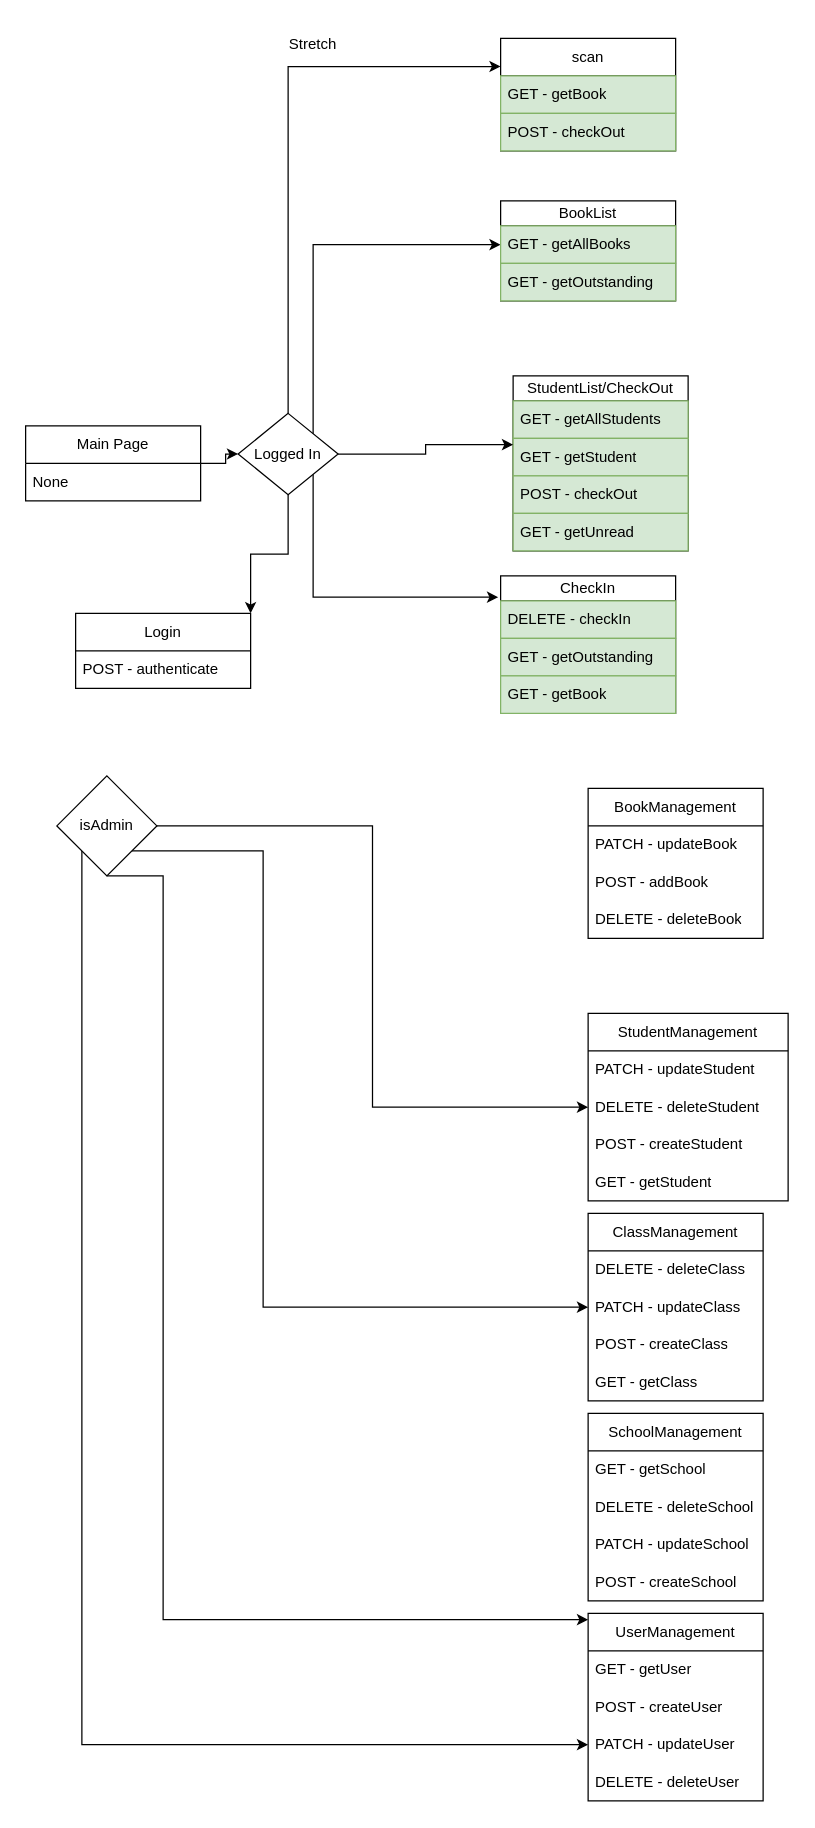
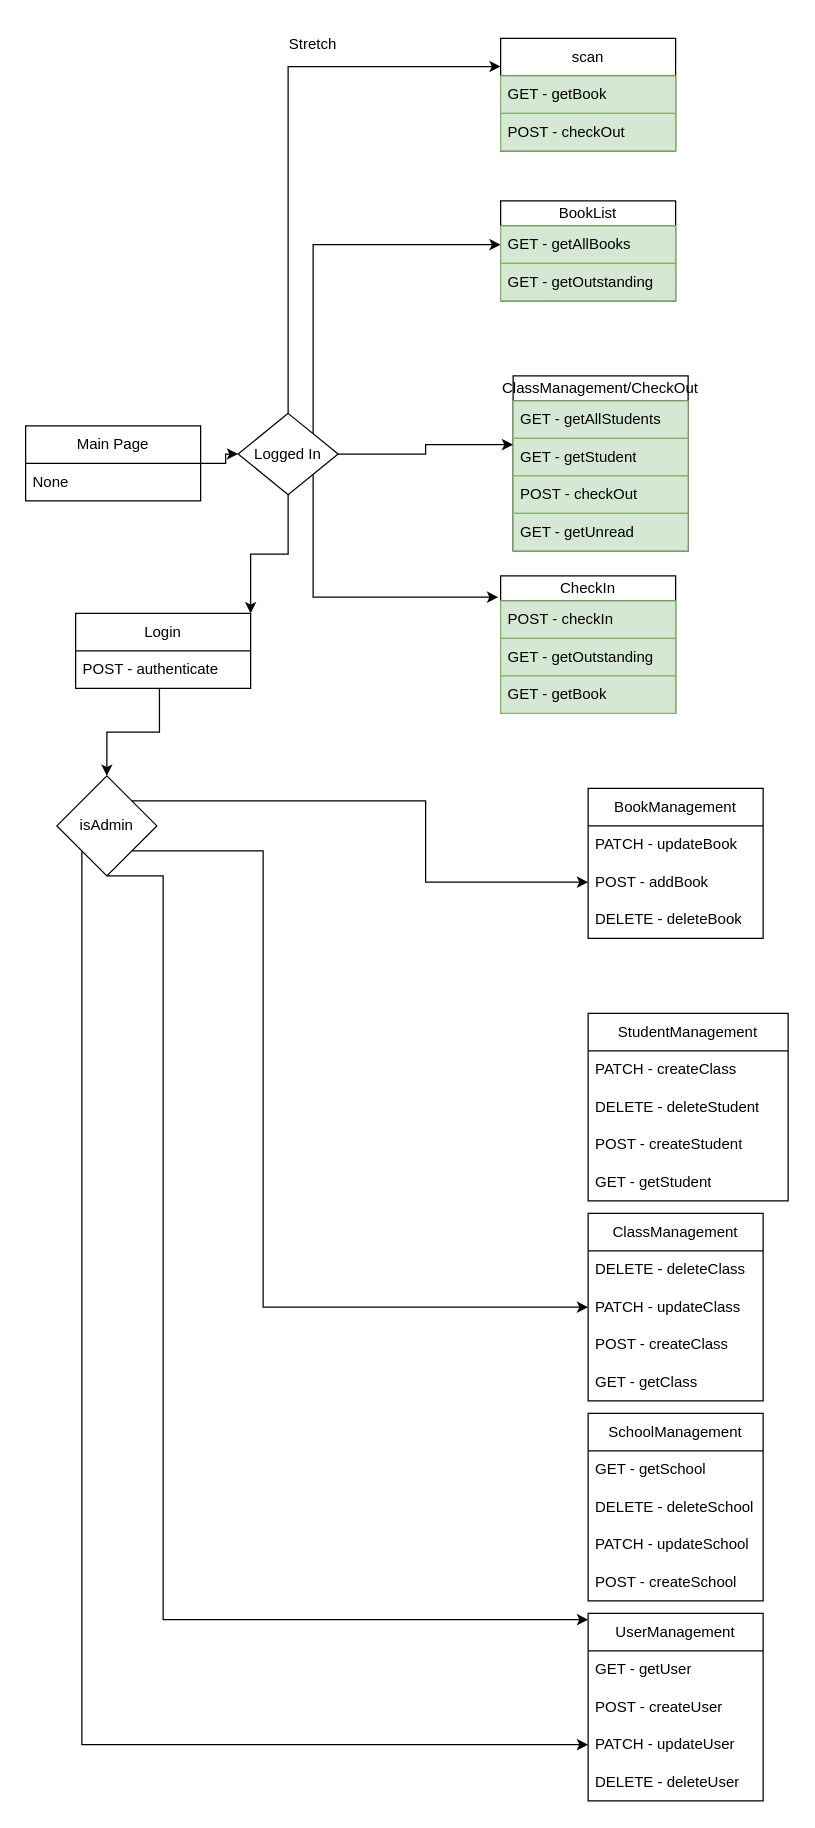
- <mxCell id="7" value="StudentList/CheckOut" style="swimlane;fontStyle=0;childLayout=stackLayout;horizontal=1;startSize=20;horizontalStack=0;resizeParent=1;resizeParentMax=0;resizeLast=0;collapsible=1;marginBottom=0;whiteSpace=wrap;html=1;" vertex="1" parent="1"><mxGeometry x="410" y="300" width="140" height="140" as="geometry" /></mxCell>
+ <mxCell id="7" value="ClassManagement/CheckOut" style="swimlane;fontStyle=0;childLayout=stackLayout;horizontal=1;startSize=20;horizontalStack=0;resizeParent=1;resizeParentMax=0;resizeLast=0;collapsible=1;marginBottom=0;whiteSpace=wrap;html=1;" vertex="1" parent="1"><mxGeometry x="410" y="300" width="140" height="140" as="geometry" /></mxCell>
- <mxCell id="22" value="DELETE - checkIn" style="text;strokeColor=#82b366;fillColor=#d5e8d4;align=left;verticalAlign=middle;spacingLeft=4;spacingRight=4;overflow=hidden;points=[[0,0.5],[1,0.5]];portConstraint=eastwest;rotatable=0;whiteSpace=wrap;html=1;" vertex="1" parent="21"><mxGeometry y="20" width="140" height="30" as="geometry" /></mxCell>
+ <mxCell id="22" value="POST - checkIn" style="text;strokeColor=#82b366;fillColor=#d5e8d4;align=left;verticalAlign=middle;spacingLeft=4;spacingRight=4;overflow=hidden;points=[[0,0.5],[1,0.5]];portConstraint=eastwest;rotatable=0;whiteSpace=wrap;html=1;" vertex="1" parent="21"><mxGeometry y="20" width="140" height="30" as="geometry" /></mxCell>
+ <mxCell id="31" style="rounded=0;orthogonalLoop=1;jettySize=auto;html=1;exitX=0.479;exitY=1;exitDx=0;exitDy=0;exitPerimeter=0;entryX=0.5;entryY=0;entryDx=0;entryDy=0;edgeStyle=elbowEdgeStyle;elbow=vertical;" edge="1" parent="1" source="6" target="30"><mxGeometry relative="1" as="geometry"><mxPoint x="310" y="620" as="targetPoint" /></mxGeometry></mxCell>
+ <mxCell id="25" style="edgeStyle=orthogonalEdgeStyle;rounded=0;orthogonalLoop=1;jettySize=auto;html=1;exitX=1;exitY=0;exitDx=0;exitDy=0;entryX=0;entryY=0.5;entryDx=0;entryDy=0;" edge="1" parent="1" source="30" target="38"><mxGeometry relative="1" as="geometry"><mxPoint x="350" y="640" as="targetPoint" /><Array as="points"><mxPoint x="340" y="640" /><mxPoint x="340" y="705" /></Array></mxGeometry></mxCell>
- <mxCell id="26" style="edgeStyle=orthogonalEdgeStyle;rounded=0;orthogonalLoop=1;jettySize=auto;html=1;exitX=1;exitY=0.5;exitDx=0;exitDy=0;entryX=0;entryY=0.5;entryDx=0;entryDy=0;" edge="1" parent="1" source="30" target="47"><mxGeometry relative="1" as="geometry"><mxPoint x="350" y="660" as="targetPoint" /></mxGeometry></mxCell>
- <mxCell id="46" value="PATCH - updateStudent" style="text;strokeColor=none;fillColor=none;align=left;verticalAlign=middle;spacingLeft=4;spacingRight=4;overflow=hidden;points=[[0,0.5],[1,0.5]];portConstraint=eastwest;rotatable=0;whiteSpace=wrap;html=1;" vertex="1" parent="45"><mxGeometry y="30" width="160" height="30" as="geometry" /></mxCell>
+ <mxCell id="46" value="PATCH - createClass" style="text;strokeColor=none;fillColor=none;align=left;verticalAlign=middle;spacingLeft=4;spacingRight=4;overflow=hidden;points=[[0,0.5],[1,0.5]];portConstraint=eastwest;rotatable=0;whiteSpace=wrap;html=1;" vertex="1" parent="45"><mxGeometry y="30" width="160" height="30" as="geometry" /></mxCell>
